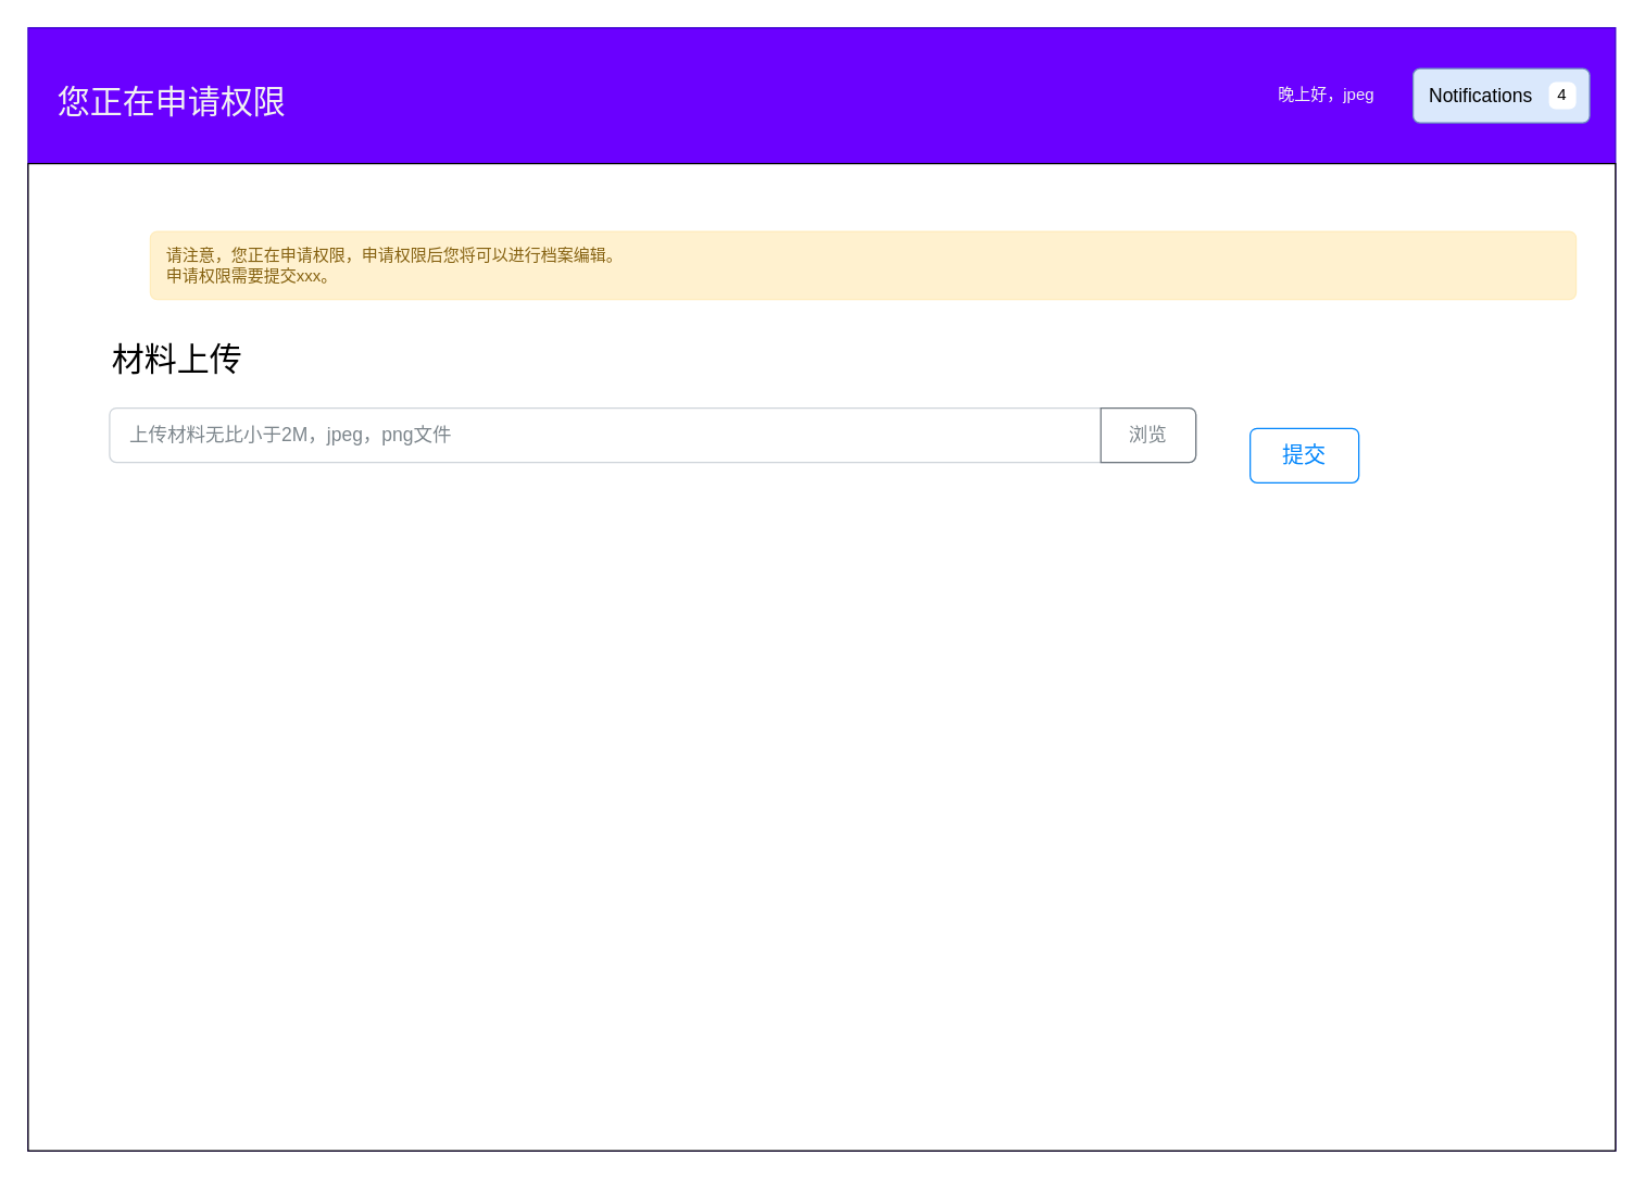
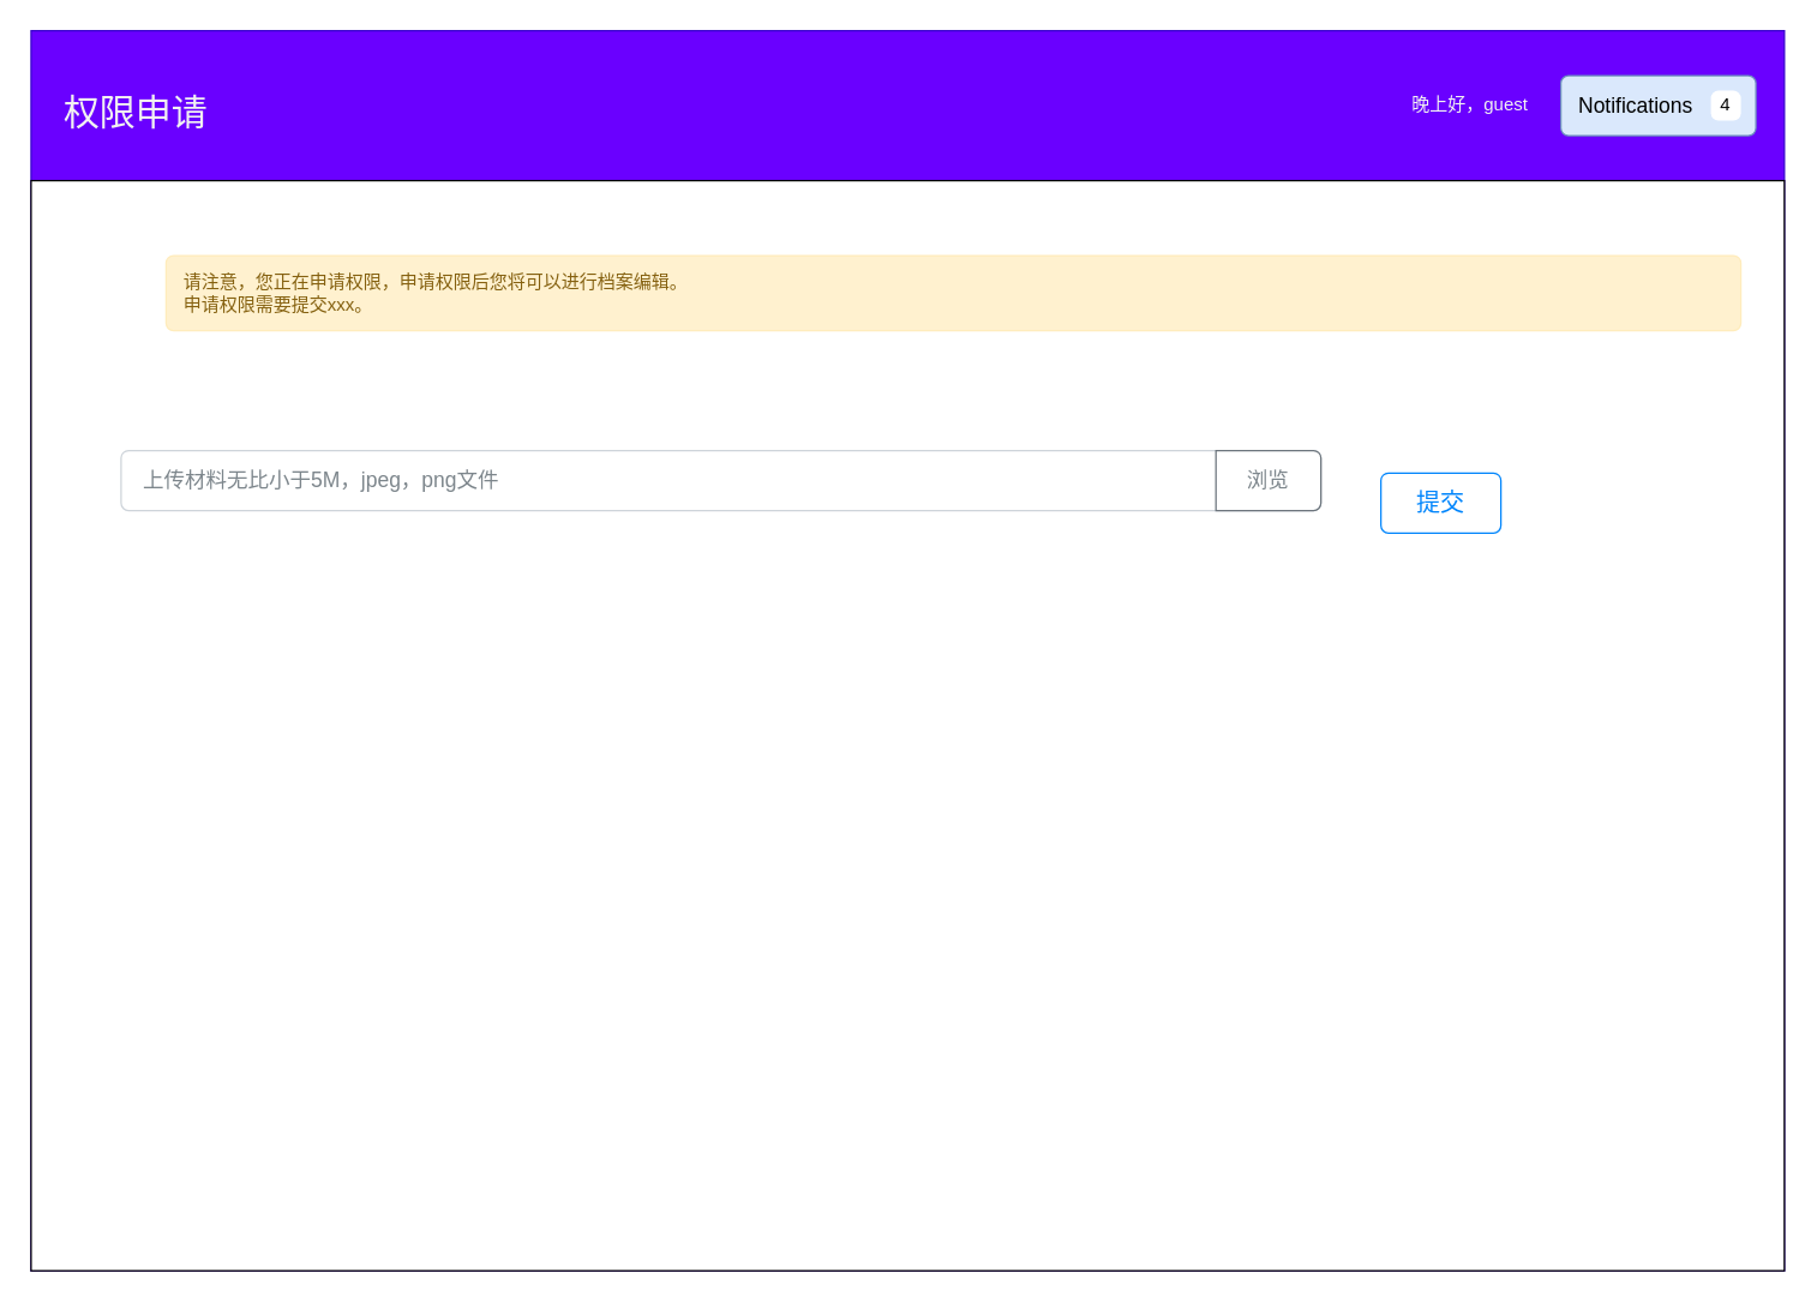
- <mxCell id="7" value="晚上好，jpeg" style="text;strokeColor=none;align=left;fillColor=none;html=1;verticalAlign=middle;whiteSpace=wrap;rounded=0;fontSize=12;fontColor=#F2F2F2;" vertex="1" parent="1"><mxGeometry x="939" y="55" width="250" height="30" as="geometry" /></mxCell>
+ <mxCell id="7" value="晚上好，guest" style="text;strokeColor=none;align=left;fillColor=none;html=1;verticalAlign=middle;whiteSpace=wrap;rounded=0;fontSize=12;fontColor=#F2F2F2;" vertex="1" parent="1"><mxGeometry x="939" y="55" width="250" height="30" as="geometry" /></mxCell>
- <mxCell id="4" value="您正在申请权限" style="text;strokeColor=none;align=left;fillColor=none;html=1;verticalAlign=middle;whiteSpace=wrap;rounded=0;fontSize=24;fontColor=#F2F2F2;" vertex="1" parent="1"><mxGeometry x="40" y="60" width="250" height="30" as="geometry" /></mxCell>
+ <mxCell id="4" value="权限申请" style="text;strokeColor=none;align=left;fillColor=none;html=1;verticalAlign=middle;whiteSpace=wrap;rounded=0;fontSize=24;fontColor=#F2F2F2;" vertex="1" parent="1"><mxGeometry x="40" y="60" width="250" height="30" as="geometry" /></mxCell>
- <mxCell id="11" value="材料上传" style="text;strokeColor=none;align=left;fillColor=none;html=1;verticalAlign=middle;whiteSpace=wrap;rounded=0;fontSize=24;" vertex="1" parent="1"><mxGeometry x="80" y="250" width="250" height="30" as="geometry" /></mxCell>
- <mxCell id="9" value="上传材料无比小于2M，jpeg，png文件" style="html=1;shadow=0;dashed=0;shape=mxgraph.bootstrap.rrect;rSize=5;strokeColor=#CED4DA;html=1;whiteSpace=wrap;fillColor=#FFFFFF;fontColor=#7D868C;align=left;spacingLeft=0;spacing=15;fontSize=14;" vertex="1" parent="1"><mxGeometry x="80" y="300" width="800" height="40" as="geometry" /></mxCell>
+ <mxCell id="9" value="上传材料无比小于5M，jpeg，png文件" style="html=1;shadow=0;dashed=0;shape=mxgraph.bootstrap.rrect;rSize=5;strokeColor=#CED4DA;html=1;whiteSpace=wrap;fillColor=#FFFFFF;fontColor=#7D868C;align=left;spacingLeft=0;spacing=15;fontSize=14;" vertex="1" parent="1"><mxGeometry x="80" y="300" width="800" height="40" as="geometry" /></mxCell>
